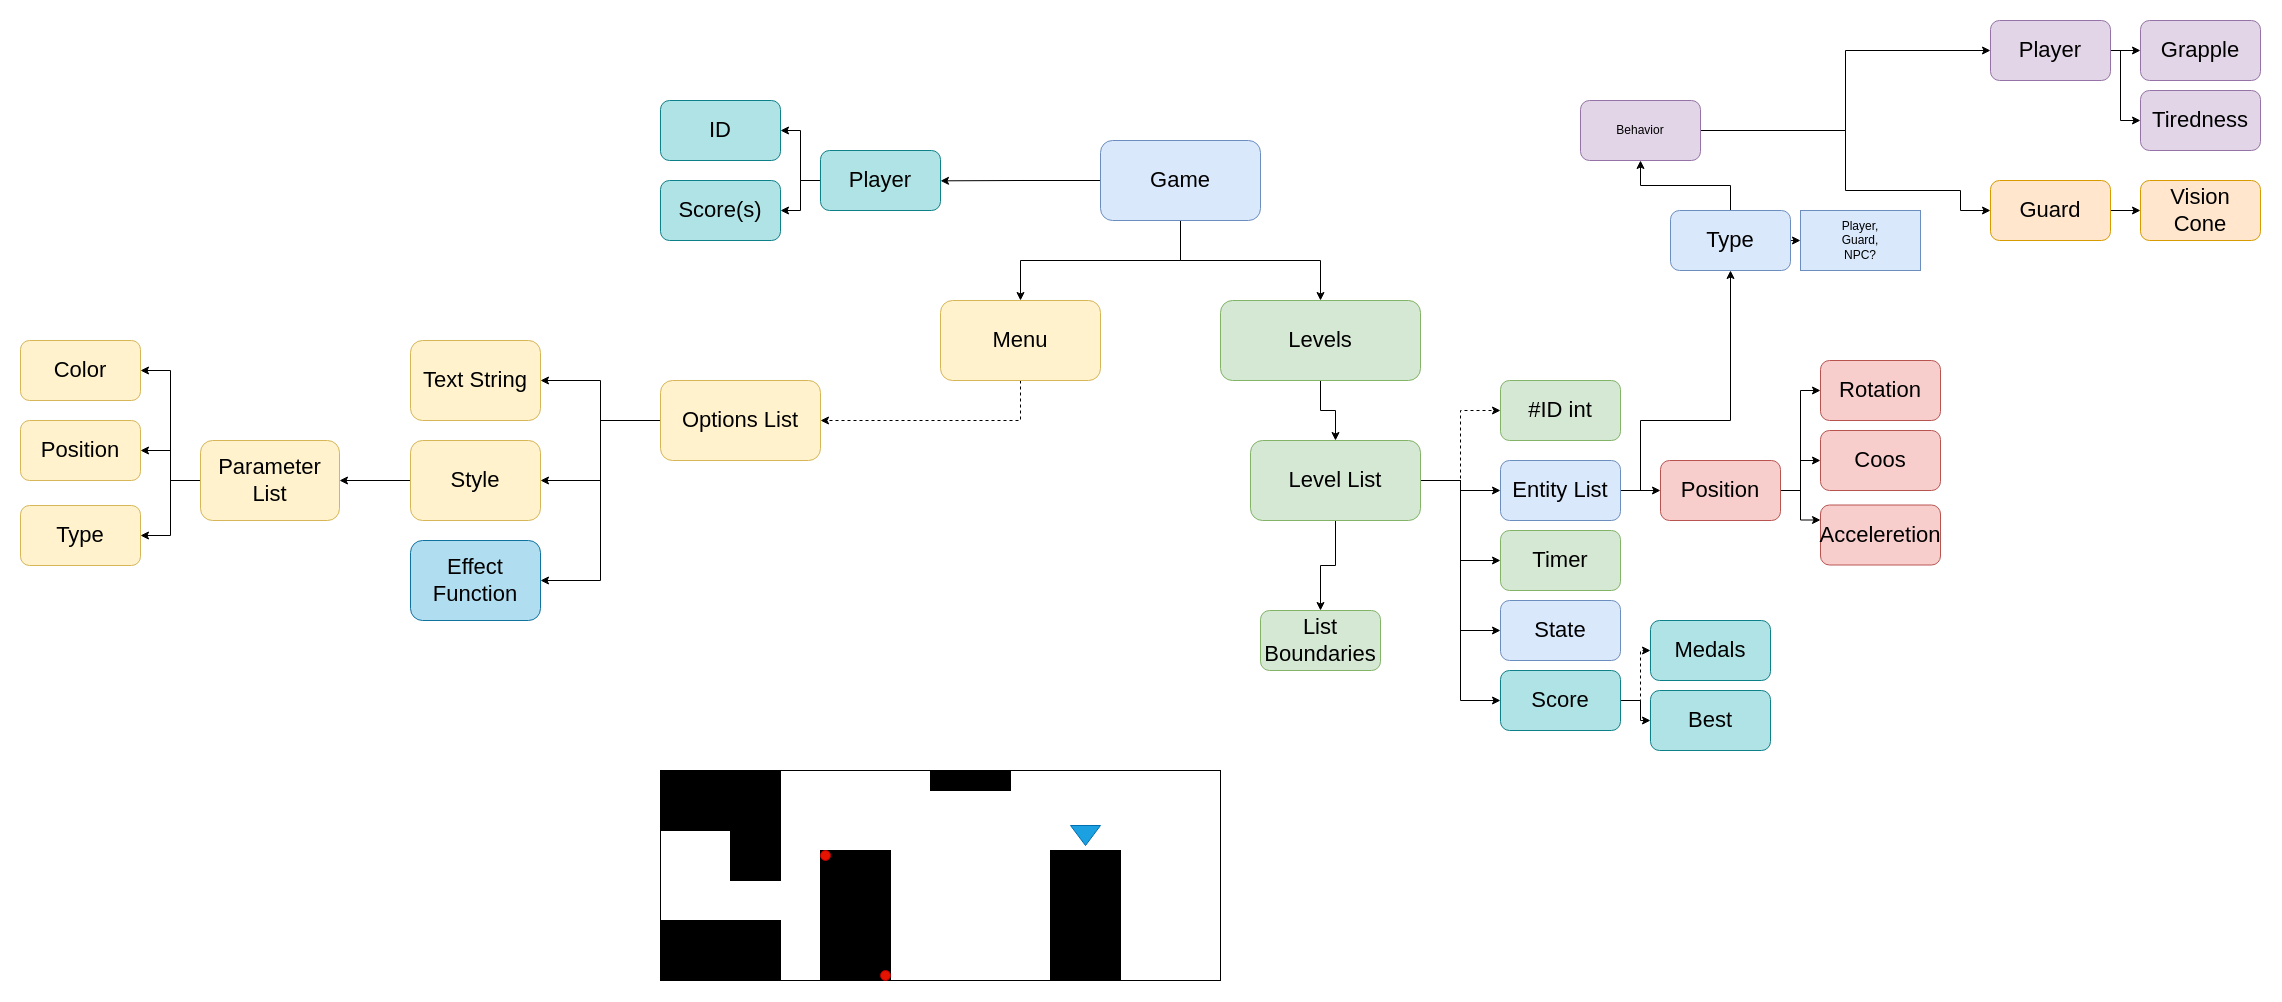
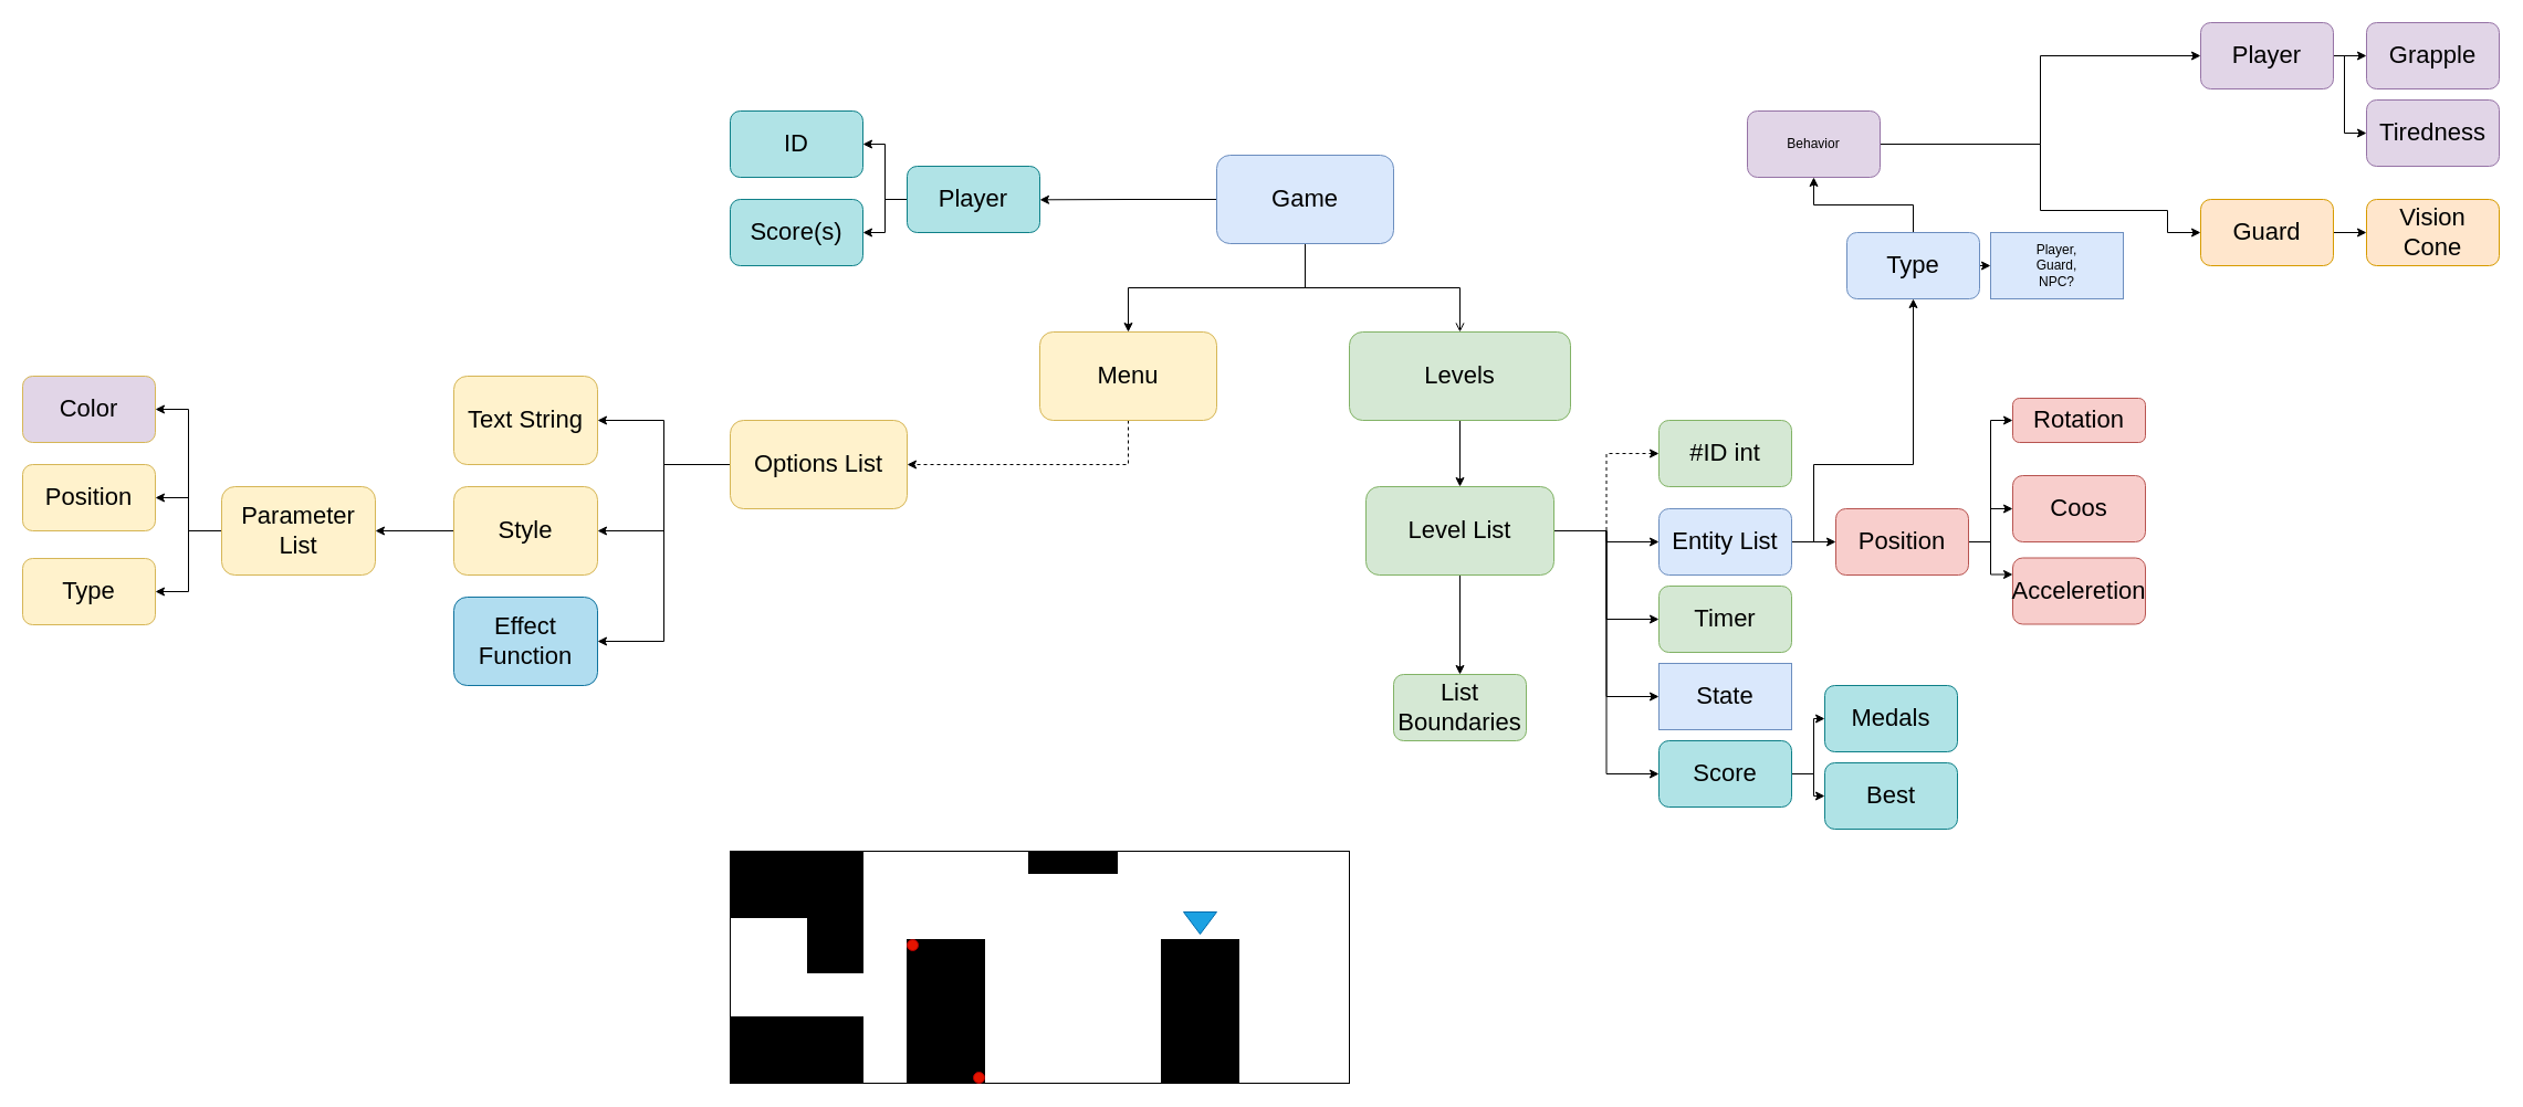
- <mxCell id="3" style="edgeStyle=orthogonalEdgeStyle;rounded=0;orthogonalLoop=1;jettySize=auto;html=1;entryX=0.5;entryY=0;entryDx=0;entryDy=0;fontSize=22;" parent="1" source="5" target="9" edge="1"><mxGeometry relative="1" as="geometry" /></mxCell>
+ <mxCell id="3" style="edgeStyle=orthogonalEdgeStyle;rounded=0;orthogonalLoop=1;jettySize=auto;html=1;entryX=0.5;entryY=0;entryDx=0;entryDy=0;fontSize=22;endArrow=open;" parent="1" source="5" target="9" edge="1"><mxGeometry relative="1" as="geometry" /></mxCell>
- <mxCell id="24" value="Color" style="rounded=1;whiteSpace=wrap;html=1;fontSize=22;fillColor=#fff2cc;strokeColor=#d6b656;" parent="1" vertex="1"><mxGeometry x="20" y="340" width="120" height="60" as="geometry" /></mxCell>
+ <mxCell id="24" value="Color" style="rounded=1;whiteSpace=wrap;html=1;fontSize=22;fillColor=#e1d5e7;strokeColor=#d6b656;" parent="1" vertex="1"><mxGeometry x="20" y="340" width="120" height="60" as="geometry" /></mxCell>
- <mxCell id="52" value="Rotation" style="rounded=1;whiteSpace=wrap;html=1;fontSize=22;fillColor=#f8cecc;strokeColor=#b85450;" parent="1" vertex="1"><mxGeometry x="1820" y="360" width="120" height="60" as="geometry" /></mxCell>
+ <mxCell id="52" value="Rotation" style="rounded=1;whiteSpace=wrap;html=1;fontSize=22;fillColor=#f8cecc;strokeColor=#b85450;" parent="1" vertex="1"><mxGeometry x="1820" y="360" width="120" height="40" as="geometry" /></mxCell>
- <mxCell id="31" value="Level List" style="rounded=1;whiteSpace=wrap;html=1;fontSize=22;fillColor=#d5e8d4;strokeColor=#82b366;" parent="1" vertex="1"><mxGeometry x="1250" y="440" width="170" height="80" as="geometry" /></mxCell>
+ <mxCell id="31" value="Level List" style="rounded=1;whiteSpace=wrap;html=1;fontSize=22;fillColor=#d5e8d4;strokeColor=#82b366;" parent="1" vertex="1"><mxGeometry x="1235" y="440" width="170" height="80" as="geometry" /></mxCell>
- <mxCell id="38" value="State" style="rounded=1;whiteSpace=wrap;html=1;fontSize=22;fillColor=#dae8fc;strokeColor=#6c8ebf;" parent="1" vertex="1"><mxGeometry x="1500" y="600" width="120" height="60" as="geometry" /></mxCell>
+ <mxCell id="38" value="State" style="whiteSpace=wrap;html=1;fontSize=22;fillColor=#dae8fc;strokeColor=#6c8ebf;rounded=0;" parent="1" vertex="1"><mxGeometry x="1500" y="600" width="120" height="60" as="geometry" /></mxCell>
- <mxCell id="58" style="edgeStyle=orthogonalEdgeStyle;rounded=0;orthogonalLoop=1;jettySize=auto;html=1;exitX=1;exitY=0.5;exitDx=0;exitDy=0;entryX=0;entryY=0.5;entryDx=0;entryDy=0;dashed=1;" edge="1" parent="1" source="60" target="79"><mxGeometry relative="1" as="geometry" /></mxCell>
+ <mxCell id="58" style="edgeStyle=orthogonalEdgeStyle;rounded=0;orthogonalLoop=1;jettySize=auto;html=1;exitX=1;exitY=0.5;exitDx=0;exitDy=0;entryX=0;entryY=0.5;entryDx=0;entryDy=0;" edge="1" parent="1" source="60" target="79"><mxGeometry relative="1" as="geometry" /></mxCell>
